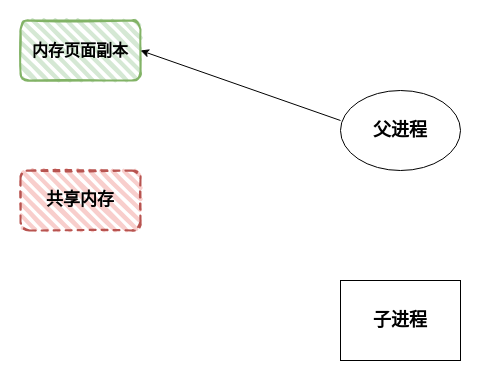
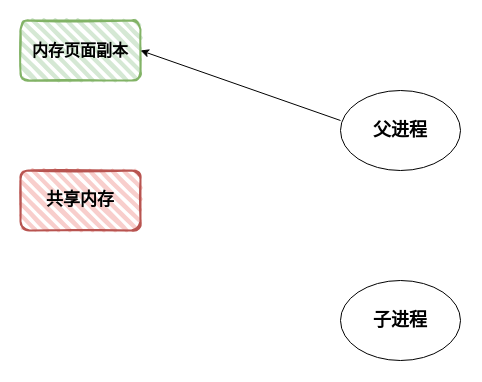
- <mxCell id="4" value="&lt;font style=&quot;font-size: 17px&quot;&gt;&lt;b&gt;共享内存&lt;/b&gt;&lt;/font&gt;" style="rounded=1;whiteSpace=wrap;html=1;strokeWidth=2;fillWeight=4;hachureGap=8;hachureAngle=45;fillColor=#f8cecc;sketch=1;strokeColor=#b85450;fontFamily=Comic Sans MS;dashed=1;" vertex="1" parent="1"><mxGeometry x="20" y="170" width="120" height="60" as="geometry" /></mxCell>
+ <mxCell id="4" value="&lt;font style=&quot;font-size: 17px&quot;&gt;&lt;b&gt;共享内存&lt;/b&gt;&lt;/font&gt;" style="rounded=1;whiteSpace=wrap;html=1;strokeWidth=2;fillWeight=4;hachureGap=8;hachureAngle=45;fillColor=#f8cecc;sketch=1;strokeColor=#b85450;fontFamily=Comic Sans MS;" vertex="1" parent="1"><mxGeometry x="20" y="170" width="120" height="60" as="geometry" /></mxCell>
- <mxCell id="5" value="&lt;font style=&quot;font-size: 18px&quot;&gt;&lt;b&gt;子进程&lt;/b&gt;&lt;/font&gt;" style="whiteSpace=wrap;html=1;fontFamily=Comic Sans MS;rounded=0;" vertex="1" parent="1"><mxGeometry x="340" y="280" width="120" height="80" as="geometry" /></mxCell>
+ <mxCell id="5" value="&lt;font style=&quot;font-size: 18px&quot;&gt;&lt;b&gt;子进程&lt;/b&gt;&lt;/font&gt;" style="ellipse;whiteSpace=wrap;html=1;fontFamily=Comic Sans MS;" vertex="1" parent="1"><mxGeometry x="340" y="280" width="120" height="80" as="geometry" /></mxCell>
